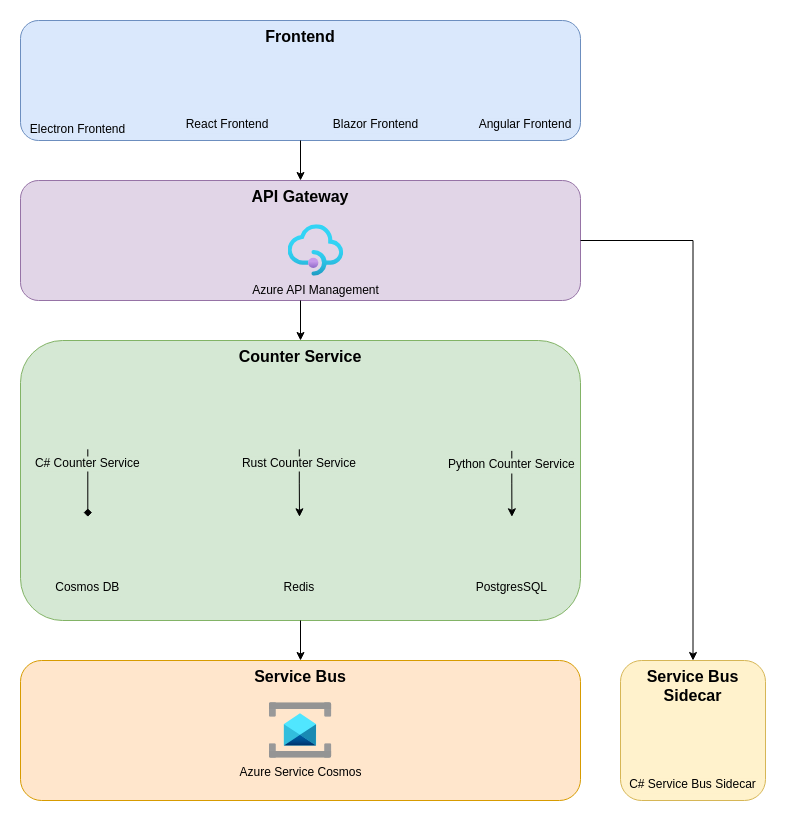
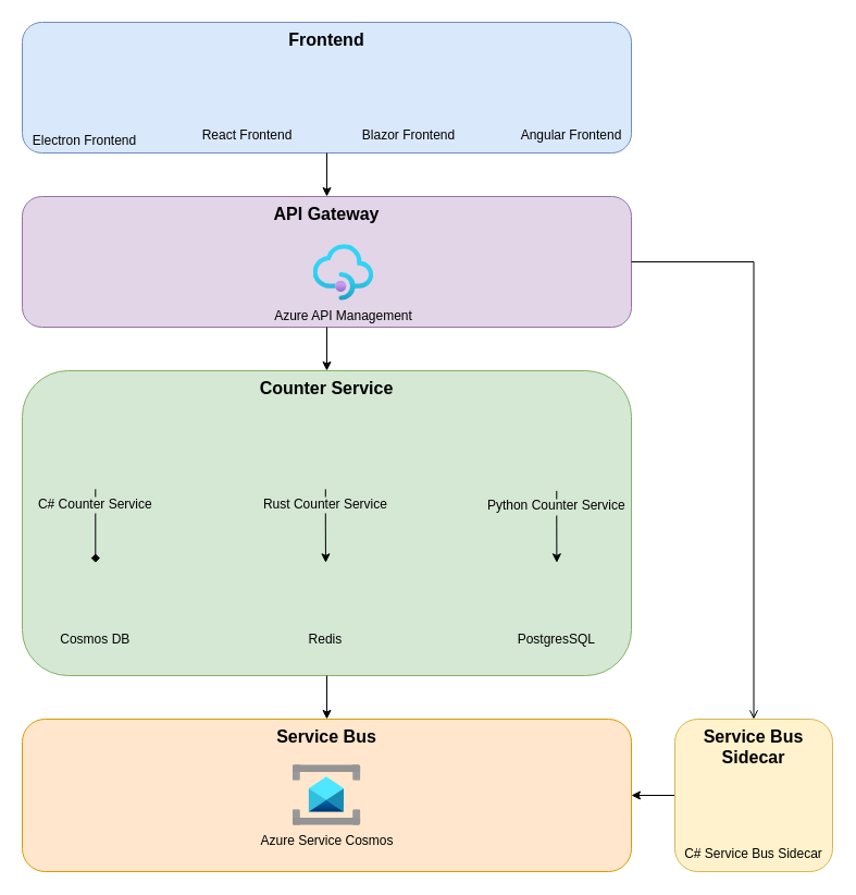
- <mxCell id="31" style="edgeStyle=orthogonalEdgeStyle;rounded=0;orthogonalLoop=1;jettySize=auto;html=1;" parent="1" source="12" target="3" edge="1"><mxGeometry relative="1" as="geometry" /></mxCell>
+ <mxCell id="31" style="edgeStyle=orthogonalEdgeStyle;rounded=0;orthogonalLoop=1;jettySize=auto;html=1;endArrow=open;" parent="1" source="12" target="3" edge="1"><mxGeometry relative="1" as="geometry" /></mxCell>
+ <mxCell id="2" style="edgeStyle=orthogonalEdgeStyle;rounded=0;orthogonalLoop=1;jettySize=auto;html=1;" parent="1" source="3" target="26" edge="1"><mxGeometry relative="1" as="geometry" /></mxCell>
